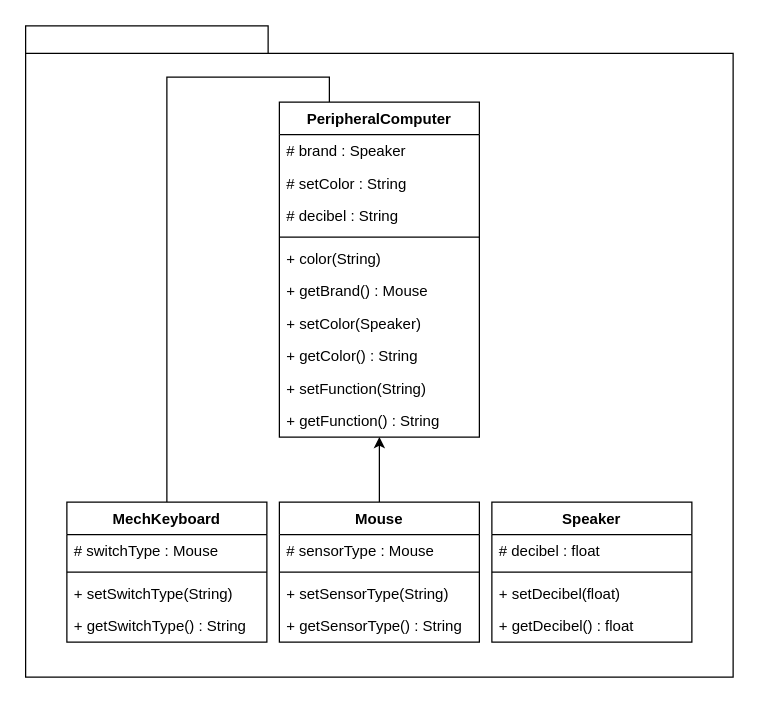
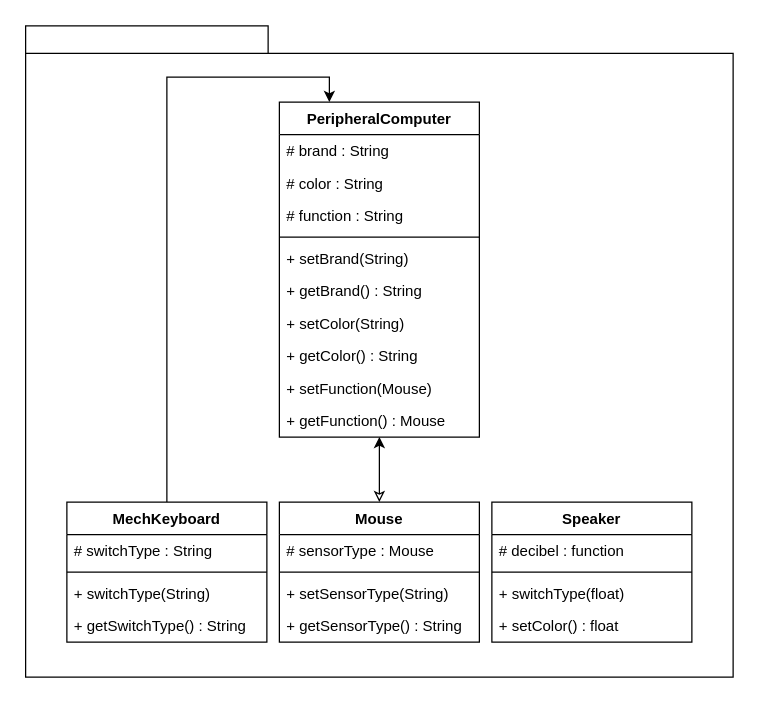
- <mxCell id="16" style="edgeStyle=orthogonalEdgeStyle;rounded=0;orthogonalLoop=1;jettySize=auto;html=1;exitX=0.5;exitY=0;exitDx=0;exitDy=0;entryX=0.25;entryY=0;entryDx=0;entryDy=0;endArrow=none;" edge="1" parent="1" source="17" target="5"><mxGeometry relative="1" as="geometry" /></mxCell>
+ <mxCell id="16" style="edgeStyle=orthogonalEdgeStyle;rounded=0;orthogonalLoop=1;jettySize=auto;html=1;exitX=0.5;exitY=0;exitDx=0;exitDy=0;entryX=0.25;entryY=0;entryDx=0;entryDy=0;" edge="1" parent="1" source="17" target="5"><mxGeometry relative="1" as="geometry" /></mxCell>
- <mxCell id="6" value="# brand : Speaker" style="text;strokeColor=none;fillColor=none;align=left;verticalAlign=top;spacingLeft=4;spacingRight=4;overflow=hidden;rotatable=0;points=[[0,0.5],[1,0.5]];portConstraint=eastwest;" vertex="1" parent="5"><mxGeometry y="26" width="160" height="26" as="geometry" /></mxCell>
+ <mxCell id="6" value="# brand : String" style="text;strokeColor=none;fillColor=none;align=left;verticalAlign=top;spacingLeft=4;spacingRight=4;overflow=hidden;rotatable=0;points=[[0,0.5],[1,0.5]];portConstraint=eastwest;" vertex="1" parent="5"><mxGeometry y="26" width="160" height="26" as="geometry" /></mxCell>
- <mxCell id="7" value="# setColor : String" style="text;strokeColor=none;fillColor=none;align=left;verticalAlign=top;spacingLeft=4;spacingRight=4;overflow=hidden;rotatable=0;points=[[0,0.5],[1,0.5]];portConstraint=eastwest;" vertex="1" parent="5"><mxGeometry y="52" width="160" height="26" as="geometry" /></mxCell>
+ <mxCell id="7" value="# color : String" style="text;strokeColor=none;fillColor=none;align=left;verticalAlign=top;spacingLeft=4;spacingRight=4;overflow=hidden;rotatable=0;points=[[0,0.5],[1,0.5]];portConstraint=eastwest;" vertex="1" parent="5"><mxGeometry y="52" width="160" height="26" as="geometry" /></mxCell>
- <mxCell id="8" value="# decibel : String" style="text;strokeColor=none;fillColor=none;align=left;verticalAlign=top;spacingLeft=4;spacingRight=4;overflow=hidden;rotatable=0;points=[[0,0.5],[1,0.5]];portConstraint=eastwest;" vertex="1" parent="5"><mxGeometry y="78" width="160" height="26" as="geometry" /></mxCell>
+ <mxCell id="8" value="# function : String" style="text;strokeColor=none;fillColor=none;align=left;verticalAlign=top;spacingLeft=4;spacingRight=4;overflow=hidden;rotatable=0;points=[[0,0.5],[1,0.5]];portConstraint=eastwest;" vertex="1" parent="5"><mxGeometry y="78" width="160" height="26" as="geometry" /></mxCell>
- <mxCell id="10" value="+ color(String)" style="text;strokeColor=none;fillColor=none;align=left;verticalAlign=top;spacingLeft=4;spacingRight=4;overflow=hidden;rotatable=0;points=[[0,0.5],[1,0.5]];portConstraint=eastwest;" vertex="1" parent="5"><mxGeometry y="112" width="160" height="26" as="geometry" /></mxCell>
+ <mxCell id="10" value="+ setBrand(String)" style="text;strokeColor=none;fillColor=none;align=left;verticalAlign=top;spacingLeft=4;spacingRight=4;overflow=hidden;rotatable=0;points=[[0,0.5],[1,0.5]];portConstraint=eastwest;" vertex="1" parent="5"><mxGeometry y="112" width="160" height="26" as="geometry" /></mxCell>
- <mxCell id="11" value="+ getBrand() : Mouse" style="text;strokeColor=none;fillColor=none;align=left;verticalAlign=top;spacingLeft=4;spacingRight=4;overflow=hidden;rotatable=0;points=[[0,0.5],[1,0.5]];portConstraint=eastwest;" vertex="1" parent="5"><mxGeometry y="138" width="160" height="26" as="geometry" /></mxCell>
+ <mxCell id="11" value="+ getBrand() : String" style="text;strokeColor=none;fillColor=none;align=left;verticalAlign=top;spacingLeft=4;spacingRight=4;overflow=hidden;rotatable=0;points=[[0,0.5],[1,0.5]];portConstraint=eastwest;" vertex="1" parent="5"><mxGeometry y="138" width="160" height="26" as="geometry" /></mxCell>
- <mxCell id="12" value="+ setColor(Speaker)" style="text;strokeColor=none;fillColor=none;align=left;verticalAlign=top;spacingLeft=4;spacingRight=4;overflow=hidden;rotatable=0;points=[[0,0.5],[1,0.5]];portConstraint=eastwest;" vertex="1" parent="5"><mxGeometry y="164" width="160" height="26" as="geometry" /></mxCell>
+ <mxCell id="12" value="+ setColor(String)" style="text;strokeColor=none;fillColor=none;align=left;verticalAlign=top;spacingLeft=4;spacingRight=4;overflow=hidden;rotatable=0;points=[[0,0.5],[1,0.5]];portConstraint=eastwest;" vertex="1" parent="5"><mxGeometry y="164" width="160" height="26" as="geometry" /></mxCell>
- <mxCell id="14" value="+ setFunction(String)" style="text;strokeColor=none;fillColor=none;align=left;verticalAlign=top;spacingLeft=4;spacingRight=4;overflow=hidden;rotatable=0;points=[[0,0.5],[1,0.5]];portConstraint=eastwest;" vertex="1" parent="5"><mxGeometry y="216" width="160" height="26" as="geometry" /></mxCell>
+ <mxCell id="14" value="+ setFunction(Mouse)" style="text;strokeColor=none;fillColor=none;align=left;verticalAlign=top;spacingLeft=4;spacingRight=4;overflow=hidden;rotatable=0;points=[[0,0.5],[1,0.5]];portConstraint=eastwest;" vertex="1" parent="5"><mxGeometry y="216" width="160" height="26" as="geometry" /></mxCell>
- <mxCell id="15" value="+ getFunction() : String" style="text;strokeColor=none;fillColor=none;align=left;verticalAlign=top;spacingLeft=4;spacingRight=4;overflow=hidden;rotatable=0;points=[[0,0.5],[1,0.5]];portConstraint=eastwest;" vertex="1" parent="5"><mxGeometry y="242" width="160" height="26" as="geometry" /></mxCell>
+ <mxCell id="15" value="+ getFunction() : Mouse" style="text;strokeColor=none;fillColor=none;align=left;verticalAlign=top;spacingLeft=4;spacingRight=4;overflow=hidden;rotatable=0;points=[[0,0.5],[1,0.5]];portConstraint=eastwest;" vertex="1" parent="5"><mxGeometry y="242" width="160" height="26" as="geometry" /></mxCell>
- <mxCell id="4" style="edgeStyle=orthogonalEdgeStyle;rounded=0;orthogonalLoop=1;jettySize=auto;html=1;exitX=0.5;exitY=1;exitDx=0;exitDy=0;entryX=0.5;entryY=0;entryDx=0;entryDy=0;startArrow=classic;startFill=1;endArrow=none;endFill=0;" edge="1" parent="1" source="5" target="27"><mxGeometry relative="1" as="geometry" /></mxCell>
+ <mxCell id="4" style="edgeStyle=orthogonalEdgeStyle;rounded=0;orthogonalLoop=1;jettySize=auto;html=1;exitX=0.5;exitY=1;exitDx=0;exitDy=0;entryX=0.5;entryY=0;entryDx=0;entryDy=0;startArrow=classic;startFill=1;endArrow=classic;endFill=0;" edge="1" parent="1" source="5" target="27"><mxGeometry relative="1" as="geometry" /></mxCell>
- <mxCell id="18" value="# switchType : Mouse" style="text;strokeColor=none;fillColor=none;align=left;verticalAlign=top;spacingLeft=4;spacingRight=4;overflow=hidden;rotatable=0;points=[[0,0.5],[1,0.5]];portConstraint=eastwest;" vertex="1" parent="17"><mxGeometry y="26" width="160" height="26" as="geometry" /></mxCell>
+ <mxCell id="18" value="# switchType : String" style="text;strokeColor=none;fillColor=none;align=left;verticalAlign=top;spacingLeft=4;spacingRight=4;overflow=hidden;rotatable=0;points=[[0,0.5],[1,0.5]];portConstraint=eastwest;" vertex="1" parent="17"><mxGeometry y="26" width="160" height="26" as="geometry" /></mxCell>
- <mxCell id="23" value="# decibel : float" style="text;strokeColor=none;fillColor=none;align=left;verticalAlign=top;spacingLeft=4;spacingRight=4;overflow=hidden;rotatable=0;points=[[0,0.5],[1,0.5]];portConstraint=eastwest;" vertex="1" parent="22"><mxGeometry y="26" width="160" height="26" as="geometry" /></mxCell>
+ <mxCell id="23" value="# decibel : function" style="text;strokeColor=none;fillColor=none;align=left;verticalAlign=top;spacingLeft=4;spacingRight=4;overflow=hidden;rotatable=0;points=[[0,0.5],[1,0.5]];portConstraint=eastwest;" vertex="1" parent="22"><mxGeometry y="26" width="160" height="26" as="geometry" /></mxCell>
- <mxCell id="20" value="+ setSwitchType(String) " style="text;strokeColor=none;fillColor=none;align=left;verticalAlign=top;spacingLeft=4;spacingRight=4;overflow=hidden;rotatable=0;points=[[0,0.5],[1,0.5]];portConstraint=eastwest;" vertex="1" parent="17"><mxGeometry y="60" width="160" height="26" as="geometry" /></mxCell>
+ <mxCell id="20" value="+ switchType(String) " style="text;strokeColor=none;fillColor=none;align=left;verticalAlign=top;spacingLeft=4;spacingRight=4;overflow=hidden;rotatable=0;points=[[0,0.5],[1,0.5]];portConstraint=eastwest;" vertex="1" parent="17"><mxGeometry y="60" width="160" height="26" as="geometry" /></mxCell>
- <mxCell id="25" value="+ setDecibel(float) " style="text;strokeColor=none;fillColor=none;align=left;verticalAlign=top;spacingLeft=4;spacingRight=4;overflow=hidden;rotatable=0;points=[[0,0.5],[1,0.5]];portConstraint=eastwest;" vertex="1" parent="22"><mxGeometry y="60" width="160" height="26" as="geometry" /></mxCell>
+ <mxCell id="25" value="+ switchType(float) " style="text;strokeColor=none;fillColor=none;align=left;verticalAlign=top;spacingLeft=4;spacingRight=4;overflow=hidden;rotatable=0;points=[[0,0.5],[1,0.5]];portConstraint=eastwest;" vertex="1" parent="22"><mxGeometry y="60" width="160" height="26" as="geometry" /></mxCell>
- <mxCell id="26" value="+ getDecibel() : float" style="text;strokeColor=none;fillColor=none;align=left;verticalAlign=top;spacingLeft=4;spacingRight=4;overflow=hidden;rotatable=0;points=[[0,0.5],[1,0.5]];portConstraint=eastwest;" vertex="1" parent="22"><mxGeometry y="86" width="160" height="26" as="geometry" /></mxCell>
+ <mxCell id="26" value="+ setColor() : float" style="text;strokeColor=none;fillColor=none;align=left;verticalAlign=top;spacingLeft=4;spacingRight=4;overflow=hidden;rotatable=0;points=[[0,0.5],[1,0.5]];portConstraint=eastwest;" vertex="1" parent="22"><mxGeometry y="86" width="160" height="26" as="geometry" /></mxCell>
